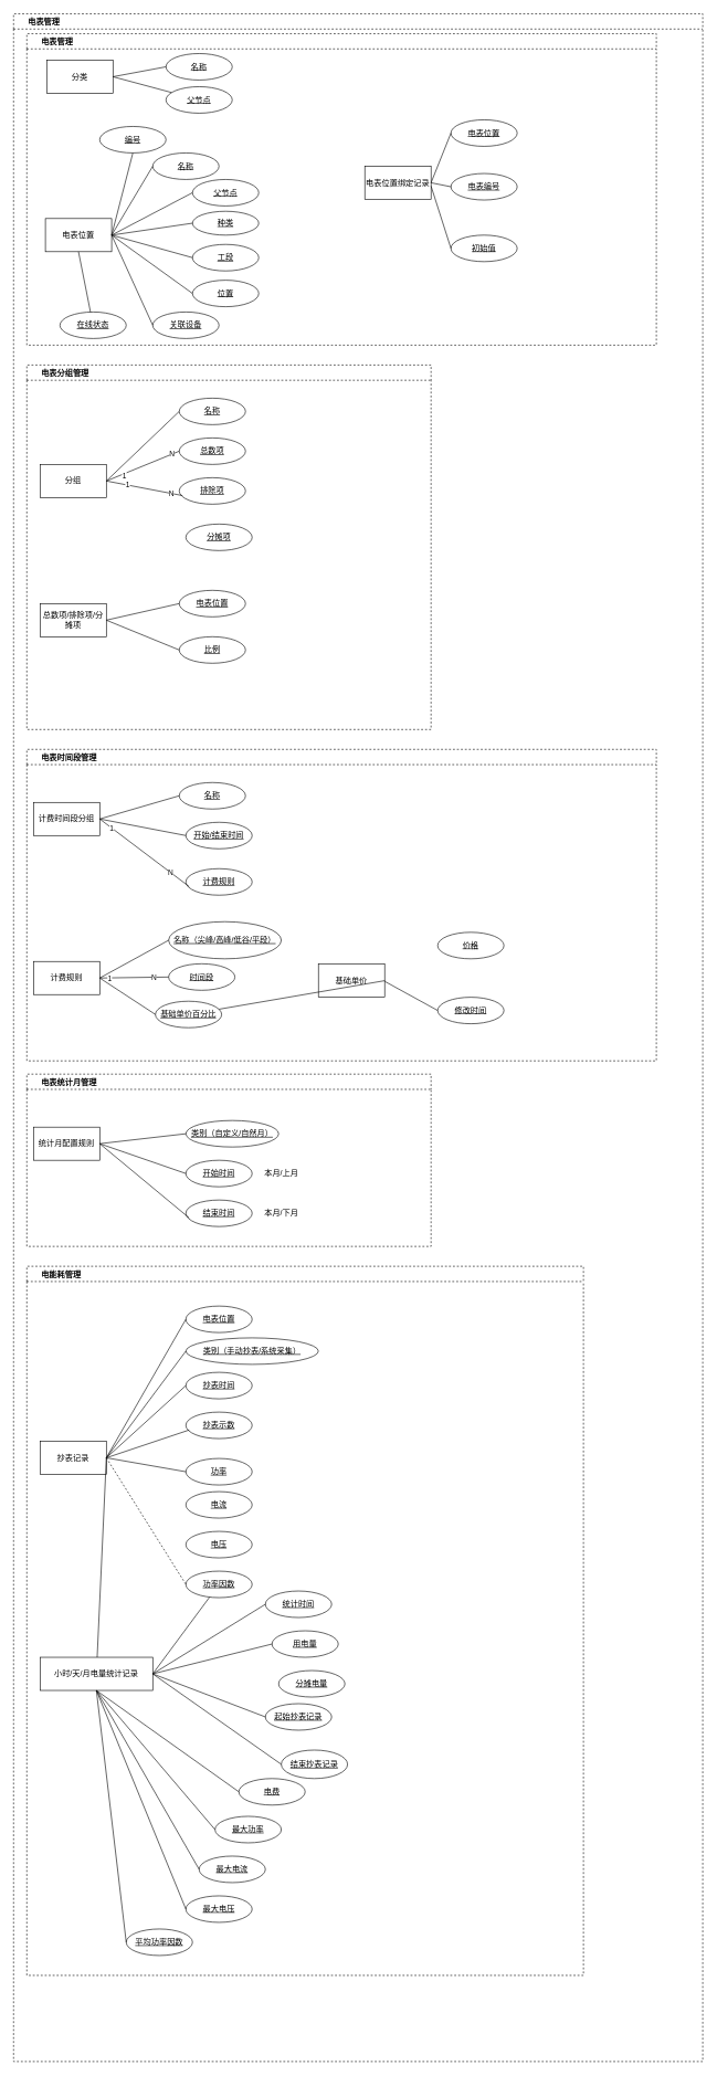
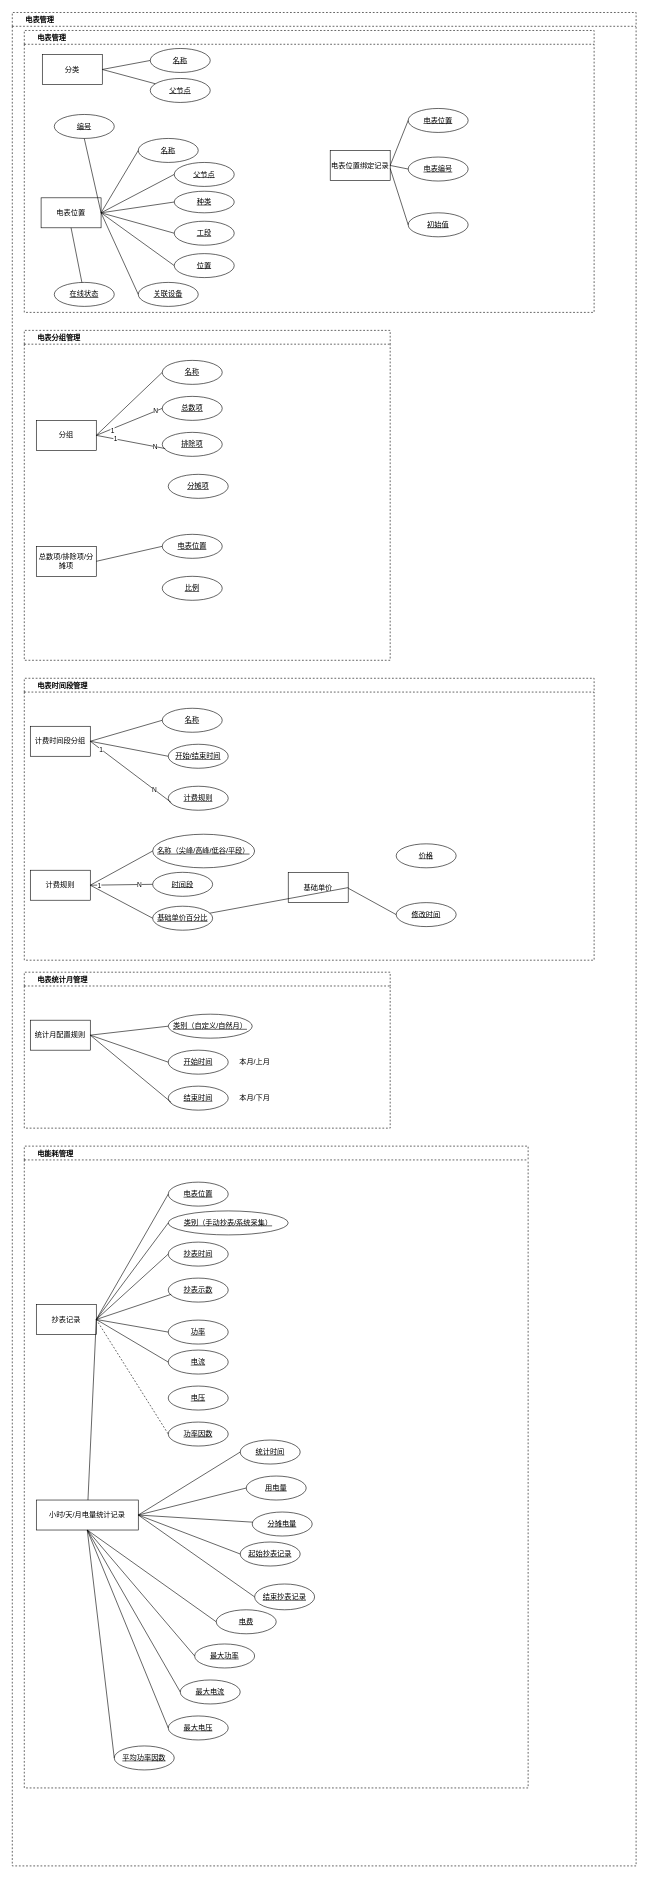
- <mxCell id="7" value="编号" style="ellipse;whiteSpace=wrap;html=1;align=center;fontStyle=4;rounded=0;sketch=0;fillColor=none;" parent="3" vertex="1"><mxGeometry x="110" y="140" width="100" height="40" as="geometry" /></mxCell>
+ <mxCell id="7" value="编号" style="ellipse;whiteSpace=wrap;html=1;align=center;fontStyle=4;rounded=0;sketch=0;fillColor=none;" parent="3" vertex="1"><mxGeometry x="50" y="140" width="100" height="40" as="geometry" /></mxCell>
- <mxCell id="50" style="rounded=0;orthogonalLoop=1;jettySize=auto;html=1;exitX=1;exitY=0.5;exitDx=0;exitDy=0;entryX=0;entryY=0.5;entryDx=0;entryDy=0;strokeColor=default;endArrow=none;endFill=0;" parent="33" source="46" target="49" edge="1"><mxGeometry relative="1" as="geometry"><mxPoint x="130" y="415" as="sourcePoint" /><mxPoint x="240" y="370" as="targetPoint" /></mxGeometry></mxCell>
- <mxCell id="68" value="基础单价百分比" style="ellipse;whiteSpace=wrap;html=1;align=center;fontStyle=4;rounded=0;sketch=0;fillColor=none;" parent="51" vertex="1"><mxGeometry x="194" y="380" width="100" height="40" as="geometry" /></mxCell>
+ <mxCell id="68" value="基础单价百分比" style="ellipse;whiteSpace=wrap;html=1;align=center;fontStyle=4;rounded=0;sketch=0;fillColor=none;" parent="51" vertex="1"><mxGeometry x="214" y="380" width="100" height="40" as="geometry" /></mxCell>
+ <mxCell id="99" style="rounded=0;orthogonalLoop=1;jettySize=auto;html=1;exitX=1;exitY=0.5;exitDx=0;exitDy=0;entryX=0;entryY=0.5;entryDx=0;entryDy=0;strokeColor=default;endArrow=none;endFill=0;" parent="84" source="85" target="95" edge="1"><mxGeometry relative="1" as="geometry"><mxPoint x="20" y="460" as="sourcePoint" /><mxPoint x="165" y="422" as="targetPoint" /></mxGeometry></mxCell>
- <mxCell id="119" style="rounded=0;orthogonalLoop=1;jettySize=auto;html=1;strokeColor=default;endArrow=none;endFill=0;exitX=1;exitY=0.5;exitDx=0;exitDy=0;" parent="84" source="102" target="97" edge="1"><mxGeometry relative="1" as="geometry"><mxPoint x="150" y="650" as="sourcePoint" /><mxPoint x="180" y="620" as="targetPoint" /></mxGeometry></mxCell>
+ <mxCell id="119" style="rounded=0;orthogonalLoop=1;jettySize=auto;html=1;strokeColor=default;endArrow=none;endFill=0;exitX=1;exitY=0.5;exitDx=0;exitDy=0;" parent="84" source="102" target="112" edge="1"><mxGeometry relative="1" as="geometry"><mxPoint x="150" y="650" as="sourcePoint" /><mxPoint x="180" y="620" as="targetPoint" /></mxGeometry></mxCell>
